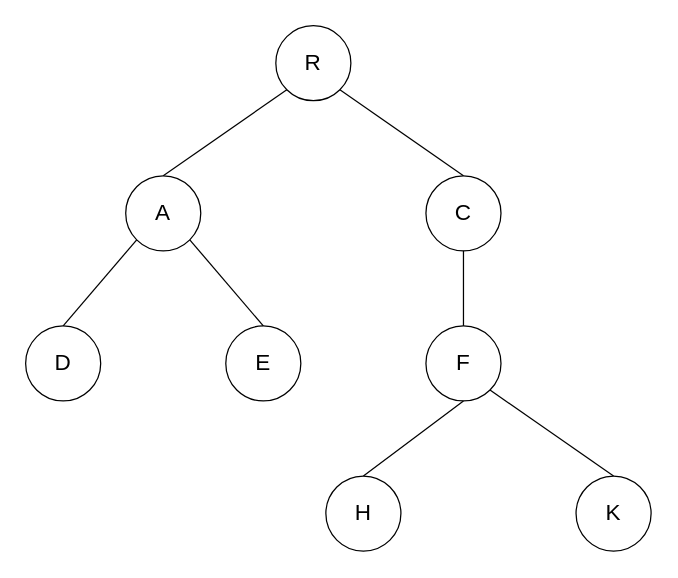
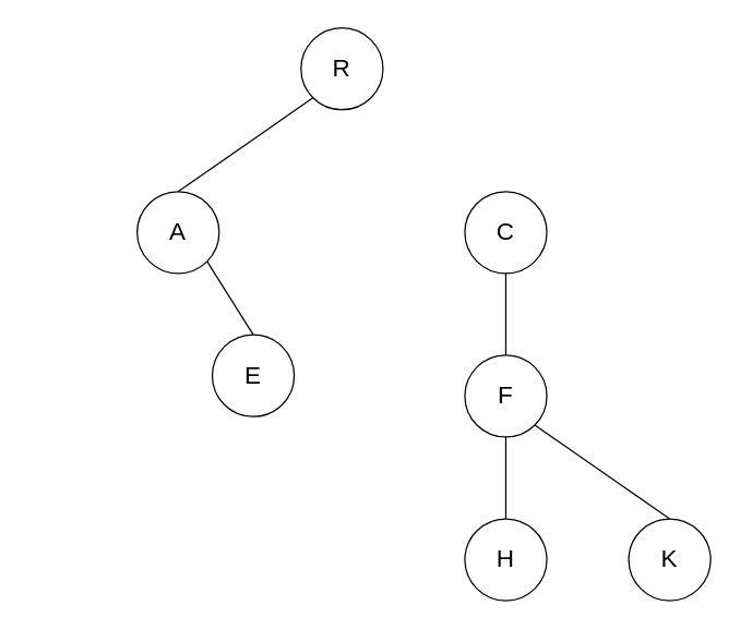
- <mxCell id="11" value="" style="endArrow=none;html=1;entryX=0.5;entryY=0;entryDx=0;entryDy=0;exitX=1;exitY=1;exitDx=0;exitDy=0;" edge="1" parent="1" source="2" target="4"><mxGeometry width="50" height="50" relative="1" as="geometry"><mxPoint x="250" y="180" as="sourcePoint" /><mxPoint x="300" y="130" as="targetPoint" /></mxGeometry></mxCell>
- <mxCell id="12" value="" style="endArrow=none;html=1;entryX=0;entryY=1;entryDx=0;entryDy=0;exitX=0.5;exitY=0;exitDx=0;exitDy=0;" edge="1" parent="1" source="5" target="3"><mxGeometry width="50" height="50" relative="1" as="geometry"><mxPoint x="250" y="250" as="sourcePoint" /><mxPoint x="300" y="200" as="targetPoint" /></mxGeometry></mxCell>
- <mxCell id="5" value="&lt;font style=&quot;font-size: 18px&quot;&gt;D&lt;/font&gt;" style="ellipse;whiteSpace=wrap;html=1;aspect=fixed;" vertex="1" parent="1"><mxGeometry x="20" y="260" width="60" height="60" as="geometry" /></mxCell>
- <mxCell id="6" value="&lt;font style=&quot;font-size: 18px&quot;&gt;E&lt;/font&gt;" style="ellipse;whiteSpace=wrap;html=1;aspect=fixed;" vertex="1" parent="1"><mxGeometry x="180" y="260" width="60" height="60" as="geometry" /></mxCell>
+ <mxCell id="6" value="&lt;font style=&quot;font-size: 18px&quot;&gt;E&lt;/font&gt;" style="ellipse;whiteSpace=wrap;html=1;aspect=fixed;" vertex="1" parent="1"><mxGeometry x="155" y="245" width="60" height="60" as="geometry" /></mxCell>
- <mxCell id="8" value="&lt;font style=&quot;font-size: 18px&quot;&gt;H&lt;/font&gt;" style="ellipse;whiteSpace=wrap;html=1;aspect=fixed;" vertex="1" parent="1"><mxGeometry x="260" y="380" width="60" height="60" as="geometry" /></mxCell>
+ <mxCell id="8" value="&lt;font style=&quot;font-size: 18px&quot;&gt;H&lt;/font&gt;" style="ellipse;whiteSpace=wrap;html=1;aspect=fixed;" vertex="1" parent="1"><mxGeometry x="340" y="380" width="60" height="60" as="geometry" /></mxCell>
